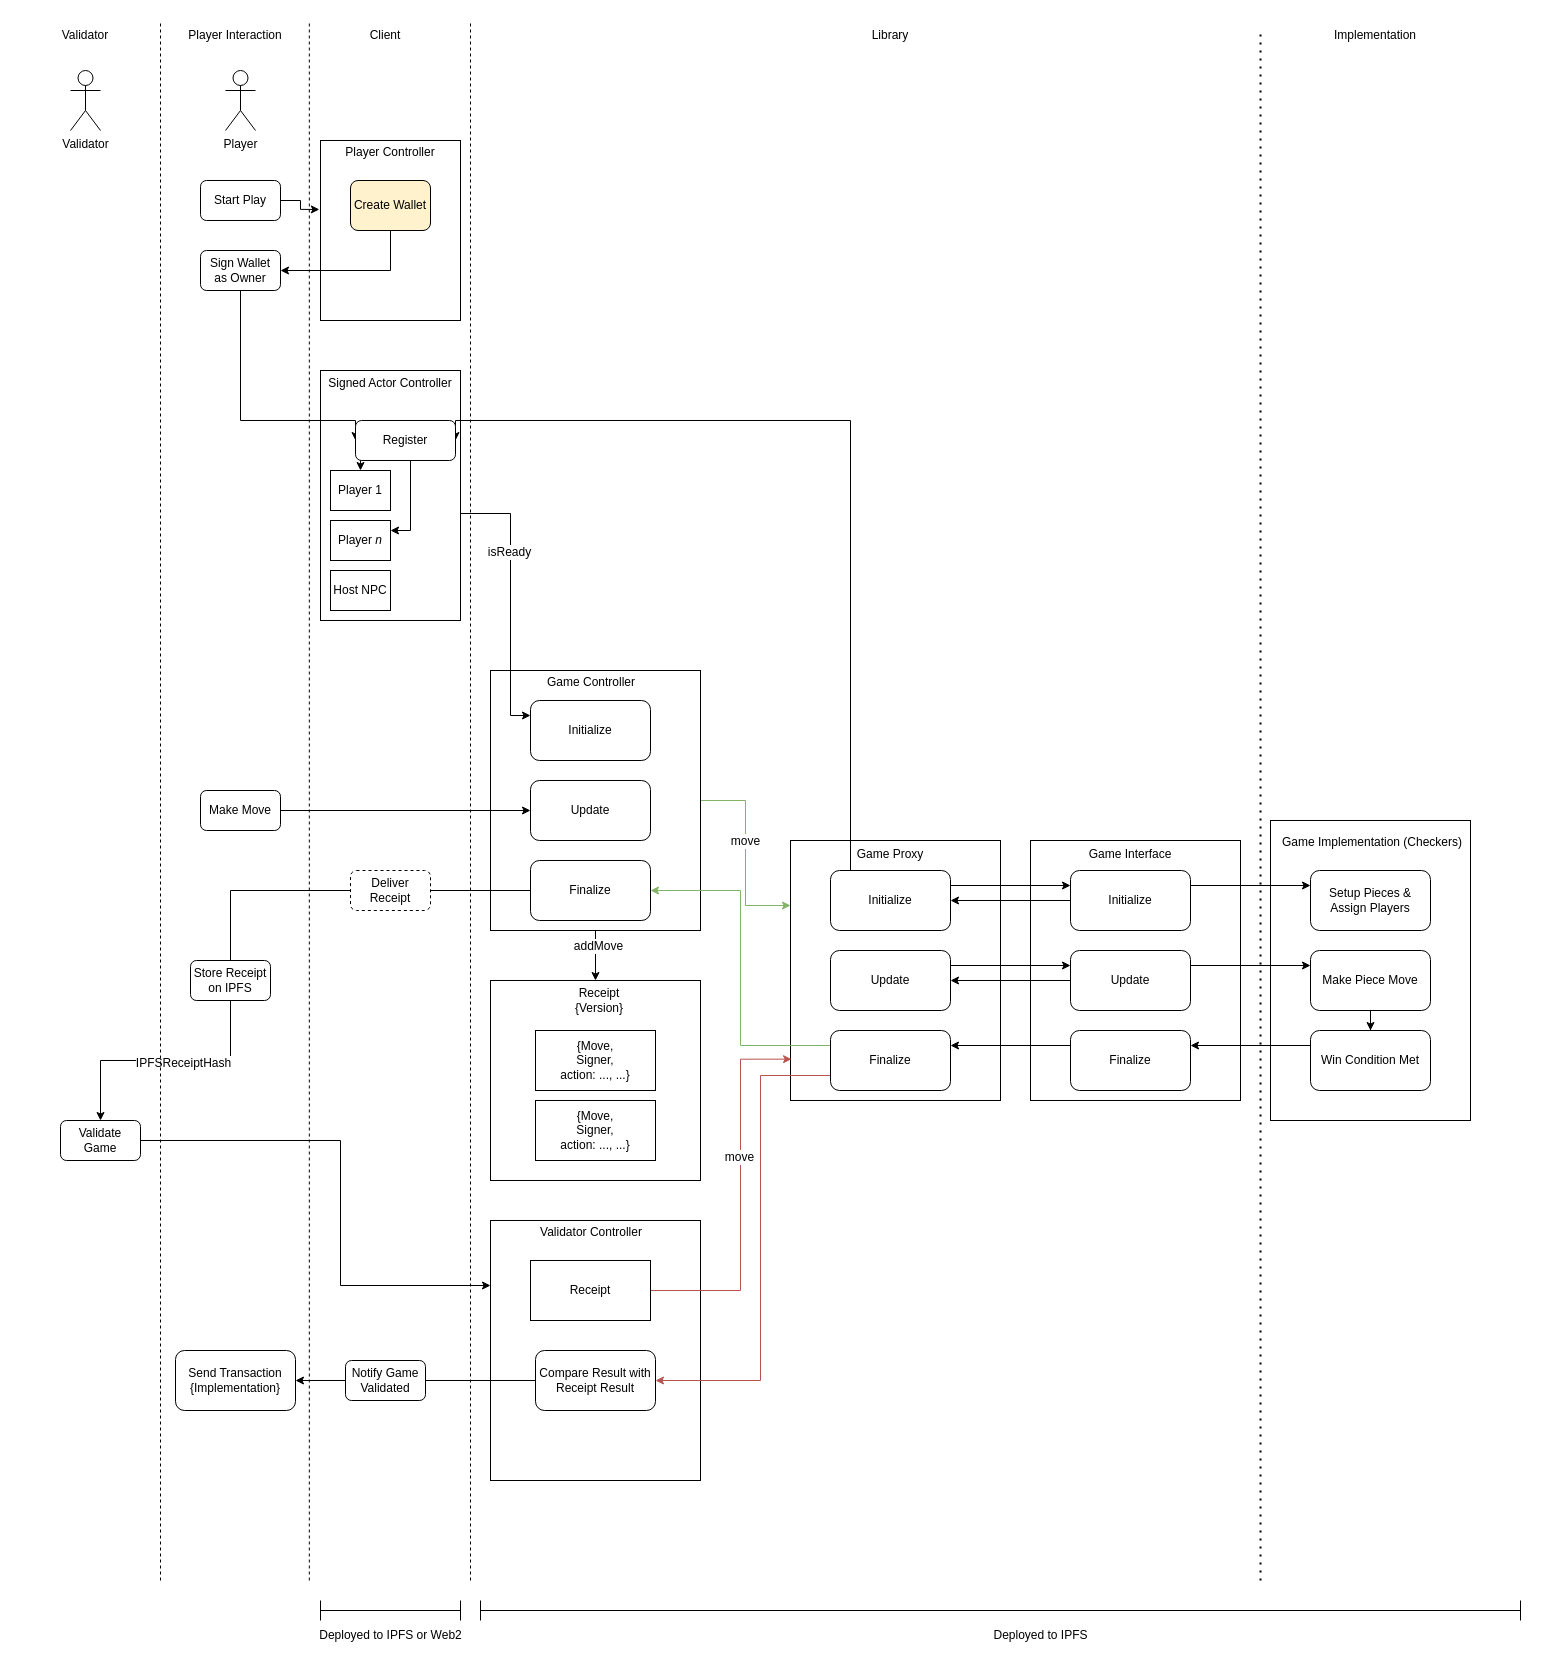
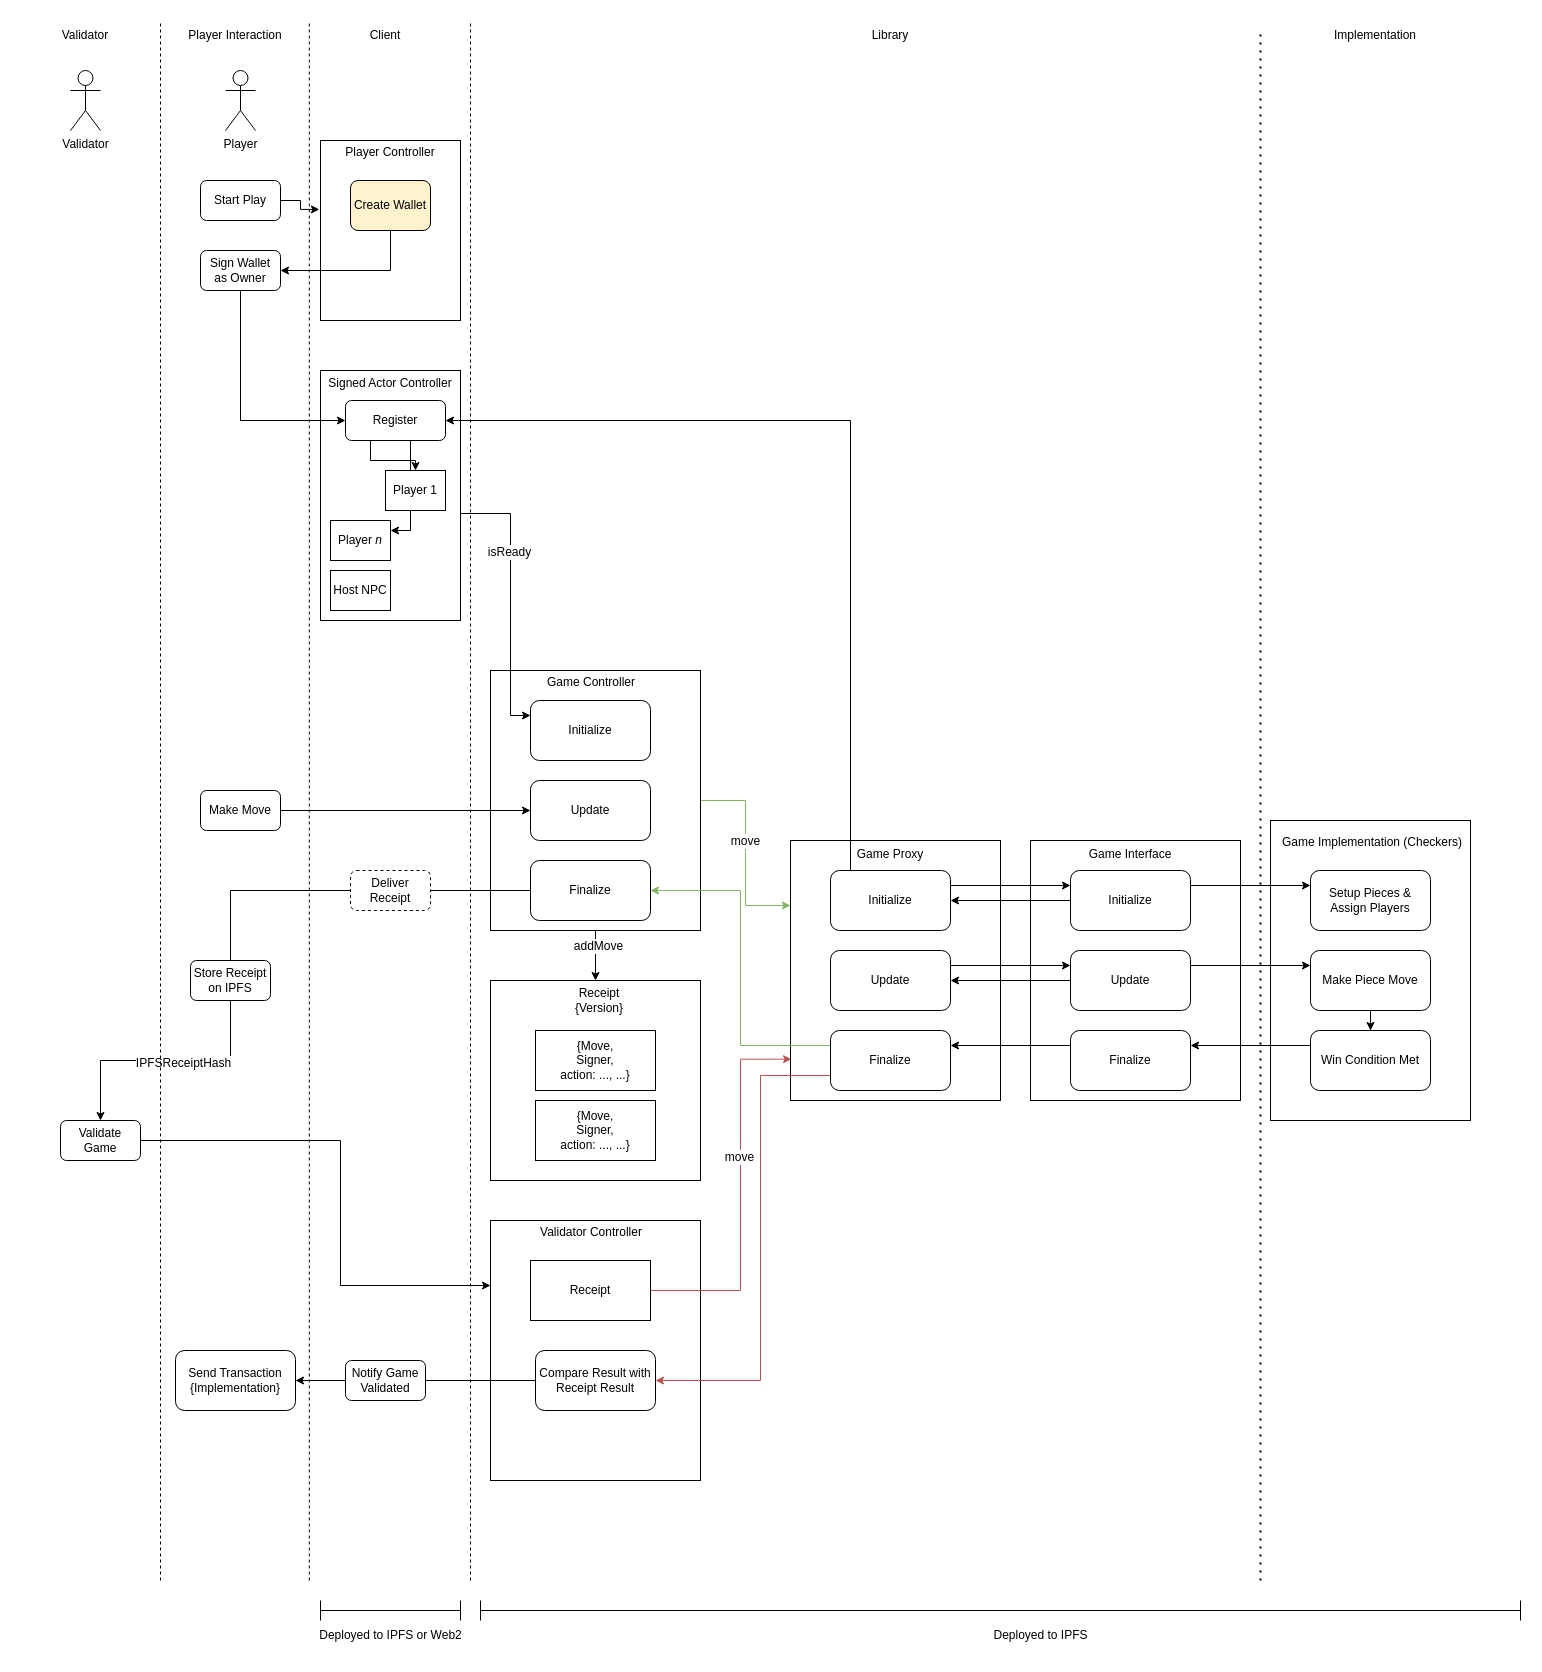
- <mxCell id="23" value="Register" style="rounded=1;whiteSpace=wrap;html=1;strokeColor=default;fontFamily=Helvetica;fontSize=12;fontColor=default;fillColor=default;" vertex="1" parent="1"><mxGeometry x="355" y="420" width="100" height="40" as="geometry" /></mxCell>
+ <mxCell id="23" value="Register" style="rounded=1;whiteSpace=wrap;html=1;strokeColor=default;fontFamily=Helvetica;fontSize=12;fontColor=default;fillColor=default;" vertex="1" parent="1"><mxGeometry x="345" y="400" width="100" height="40" as="geometry" /></mxCell>
- <mxCell id="29" value="Player 1" style="rounded=0;whiteSpace=wrap;html=1;strokeColor=default;fontFamily=Helvetica;fontSize=12;fontColor=default;fillColor=default;" vertex="1" parent="1"><mxGeometry x="330" y="470" width="60" height="40" as="geometry" /></mxCell>
+ <mxCell id="29" value="Player 1" style="rounded=0;whiteSpace=wrap;html=1;strokeColor=default;fontFamily=Helvetica;fontSize=12;fontColor=default;fillColor=default;" vertex="1" parent="1"><mxGeometry x="385" y="470" width="60" height="40" as="geometry" /></mxCell>
